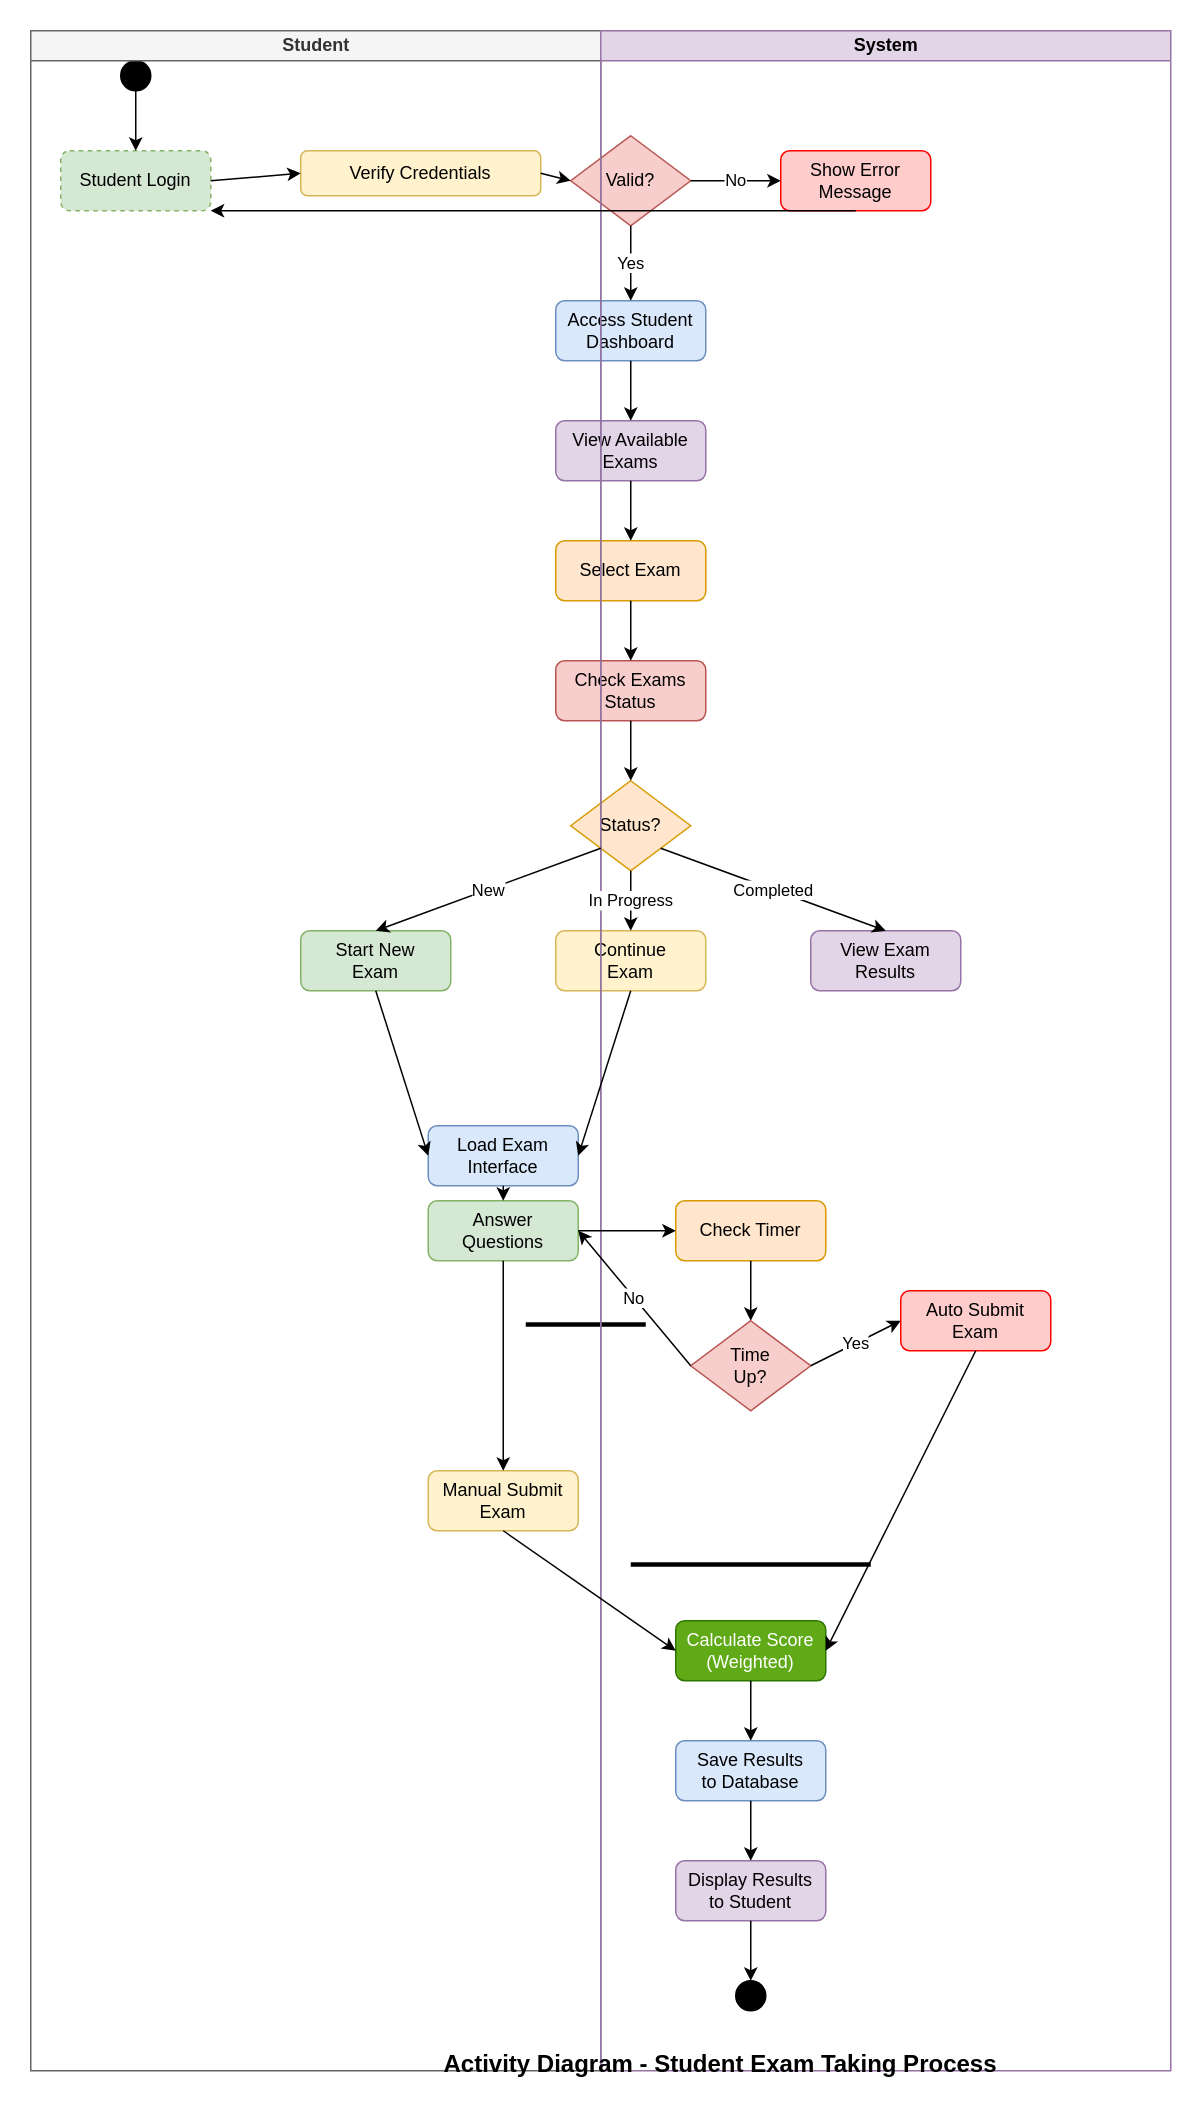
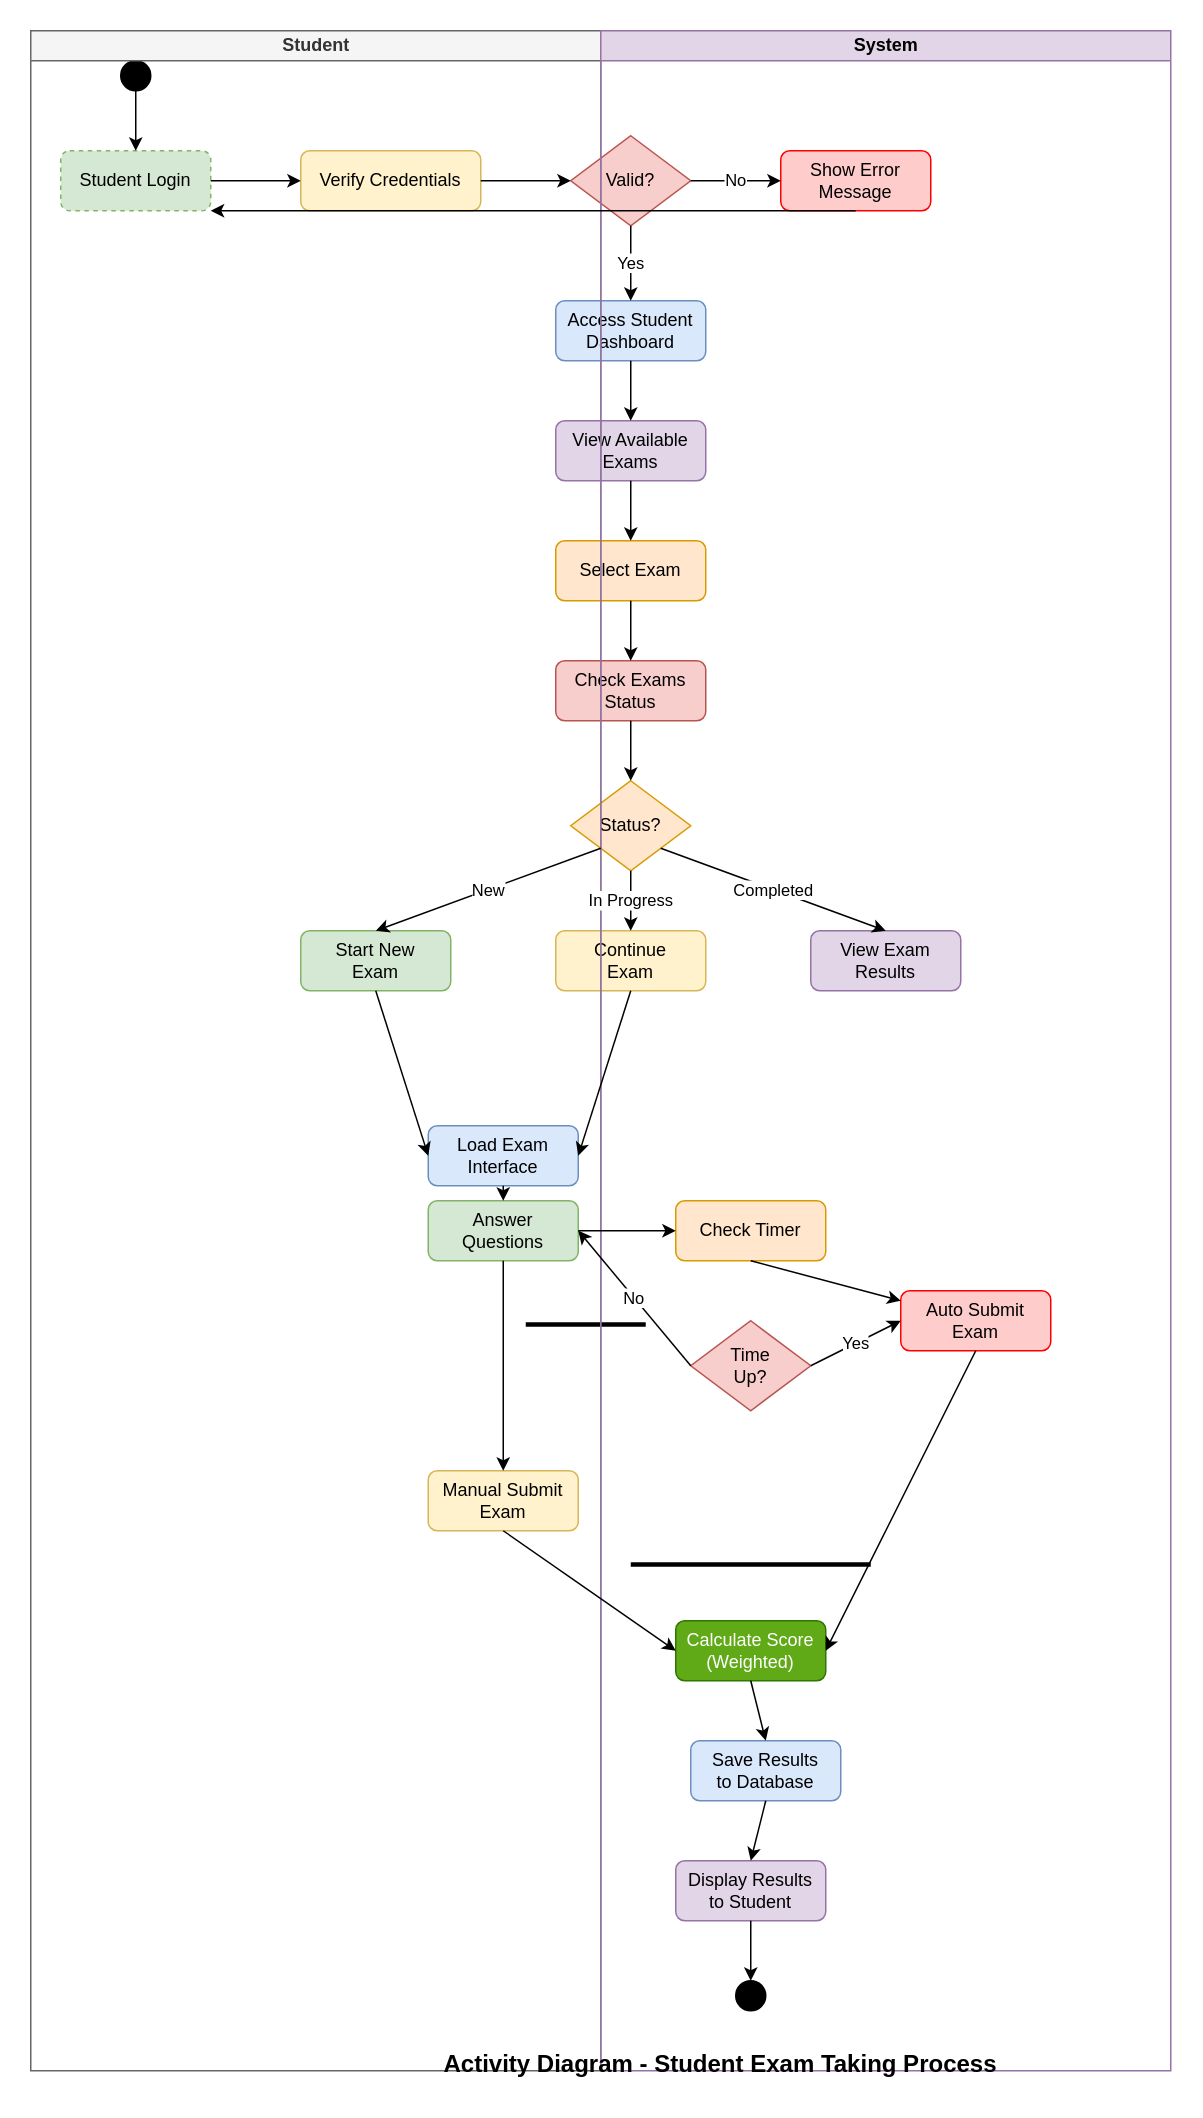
- <mxCell id="4" value="Verify Credentials" style="rounded=1;whiteSpace=wrap;html=1;fillColor=#fff2cc;strokeColor=#d6b656;" vertex="1" parent="1"><mxGeometry x="200" y="100" width="160" height="30" as="geometry" /></mxCell>
+ <mxCell id="4" value="Verify Credentials" style="rounded=1;whiteSpace=wrap;html=1;fillColor=#fff2cc;strokeColor=#d6b656;" vertex="1" parent="1"><mxGeometry x="200" y="100" width="120" height="40" as="geometry" /></mxCell>
- <mxCell id="45" value="" style="endArrow=classic;html=1;rounded=0;exitX=0.5;exitY=1;exitDx=0;exitDy=0;entryX=0.5;entryY=0;entryDx=0;entryDy=0;" edge="1" parent="1" source="17" target="18"><mxGeometry width="50" height="50" relative="1" as="geometry"><mxPoint x="400" y="800" as="sourcePoint" /><mxPoint x="450" y="750" as="targetPoint" /></mxGeometry></mxCell>
+ <mxCell id="45" value="" style="endArrow=classic;html=1;rounded=0;exitX=0.5;exitY=1;exitDx=0;exitDy=0;" edge="1" parent="1" source="17" target="19"><mxGeometry width="50" height="50" relative="1" as="geometry"><mxPoint x="400" y="800" as="sourcePoint" /><mxPoint x="450" y="750" as="targetPoint" /></mxGeometry></mxCell>
- <mxCell id="22" value="Save Results&#10;to Database" style="rounded=1;whiteSpace=wrap;html=1;fillColor=#dae8fc;strokeColor=#6c8ebf;" vertex="1" parent="1"><mxGeometry x="450" y="1160" width="100" height="40" as="geometry" /></mxCell>
+ <mxCell id="22" value="Save Results&#10;to Database" style="rounded=1;whiteSpace=wrap;html=1;fillColor=#dae8fc;strokeColor=#6c8ebf;" vertex="1" parent="1"><mxGeometry x="460" y="1160" width="100" height="40" as="geometry" /></mxCell>
